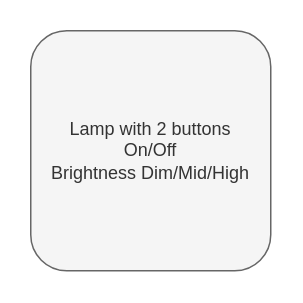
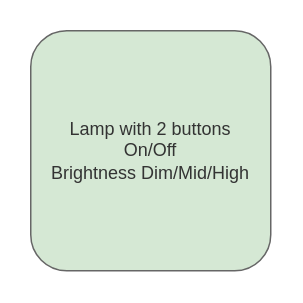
- <mxCell id="2" value="Lamp with 2 buttons&lt;br&gt;On/Off&lt;br&gt;Brightness Dim/Mid/High" style="rounded=1;whiteSpace=wrap;html=1;fillColor=#f5f5f5;strokeColor=#666666;fontColor=#333333;" vertex="1" parent="1"><mxGeometry x="20" y="20" width="160" height="160" as="geometry" /></mxCell>
+ <mxCell id="2" value="Lamp with 2 buttons&lt;br&gt;On/Off&lt;br&gt;Brightness Dim/Mid/High" style="rounded=1;whiteSpace=wrap;html=1;fillColor=#d5e8d4;strokeColor=#666666;fontColor=#333333;" vertex="1" parent="1"><mxGeometry x="20" y="20" width="160" height="160" as="geometry" /></mxCell>
